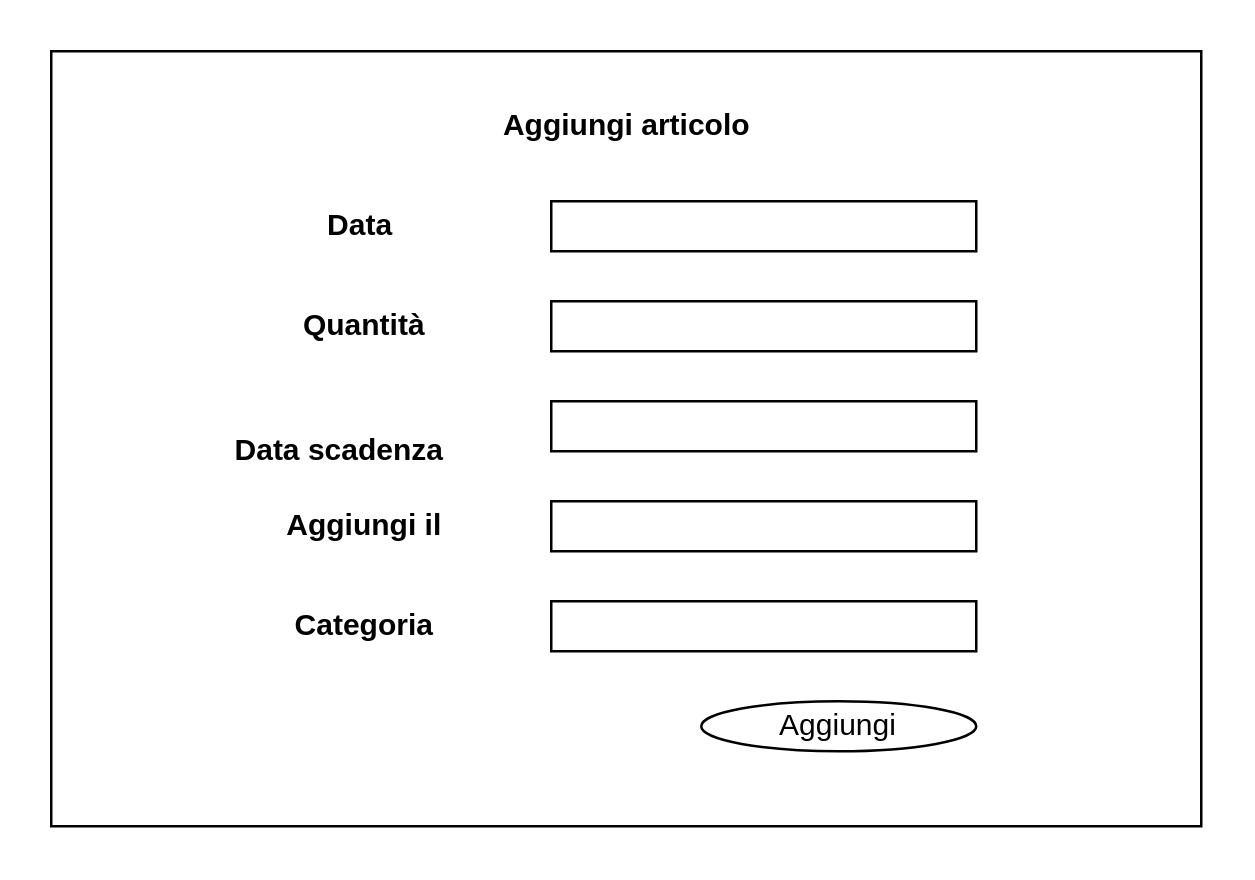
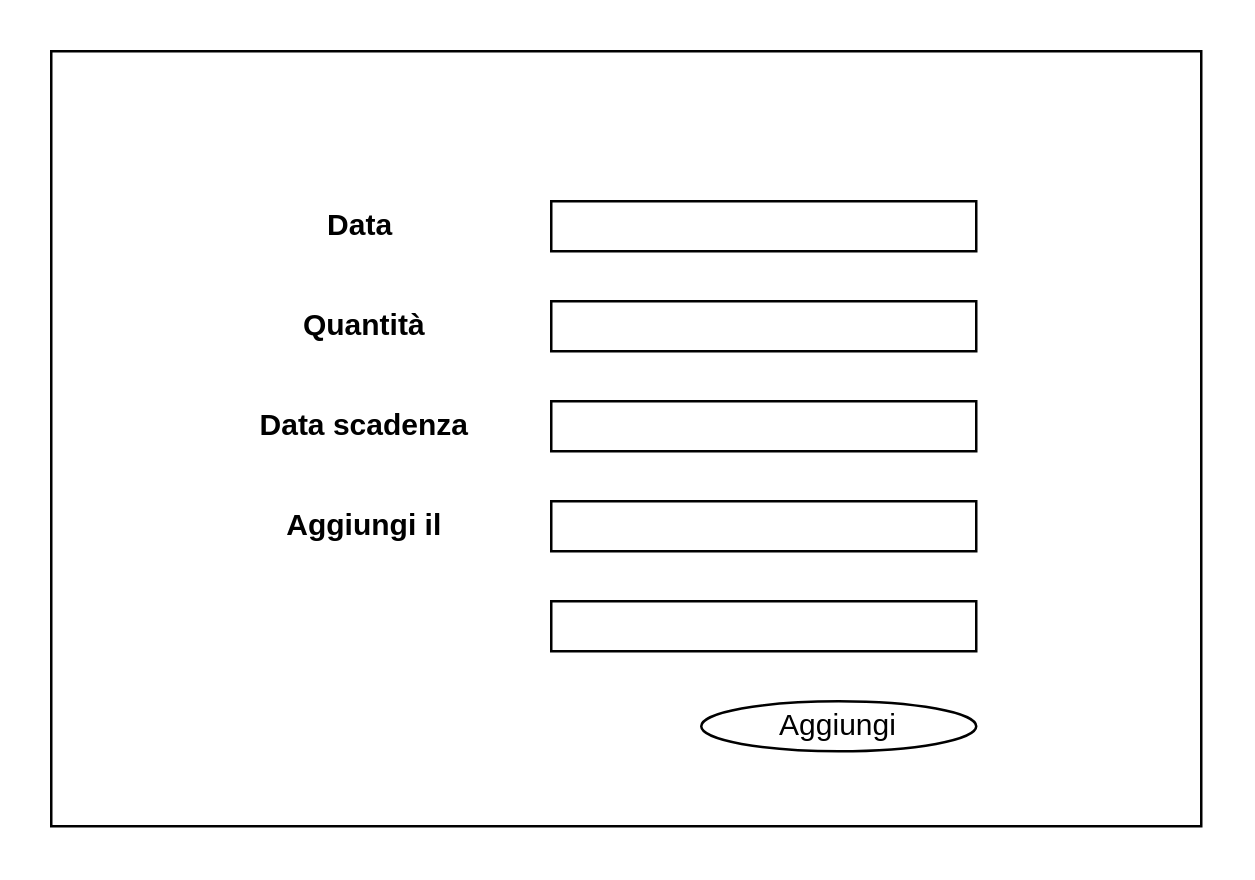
- <mxCell id="11" value="Aggiungi articolo" style="text;html=1;align=center;verticalAlign=middle;resizable=0;points=[];autosize=1;fontStyle=1" vertex="1" parent="1"><mxGeometry x="195" y="40" width="110" height="20" as="geometry" /></mxCell>
- <mxCell id="7" value="Data scadenza" style="text;html=1;align=center;verticalAlign=middle;resizable=0;points=[];autosize=1;fontStyle=1" vertex="1" parent="1"><mxGeometry x="85" y="170" width="100" height="20" as="geometry" /></mxCell>
+ <mxCell id="7" value="Data scadenza" style="text;html=1;align=center;verticalAlign=middle;resizable=0;points=[];autosize=1;fontStyle=1" vertex="1" parent="1"><mxGeometry x="95" y="160" width="100" height="20" as="geometry" /></mxCell>
- <mxCell id="12" value="Categoria" style="text;html=1;align=center;verticalAlign=middle;resizable=0;points=[];autosize=1;fontStyle=1" vertex="1" parent="1"><mxGeometry x="110" y="240" width="70" height="20" as="geometry" /></mxCell>
